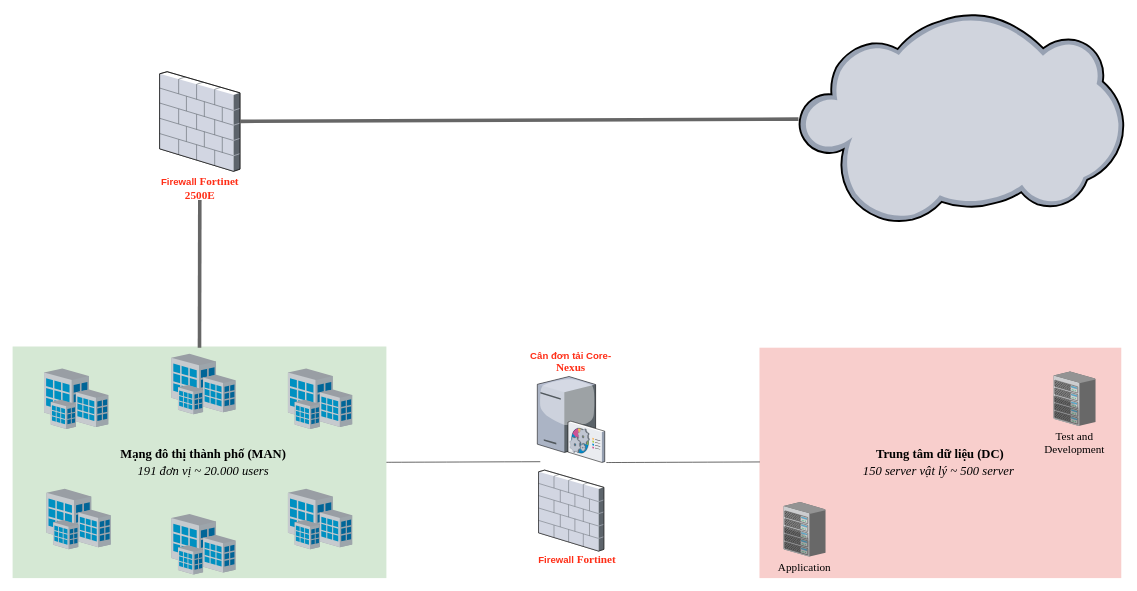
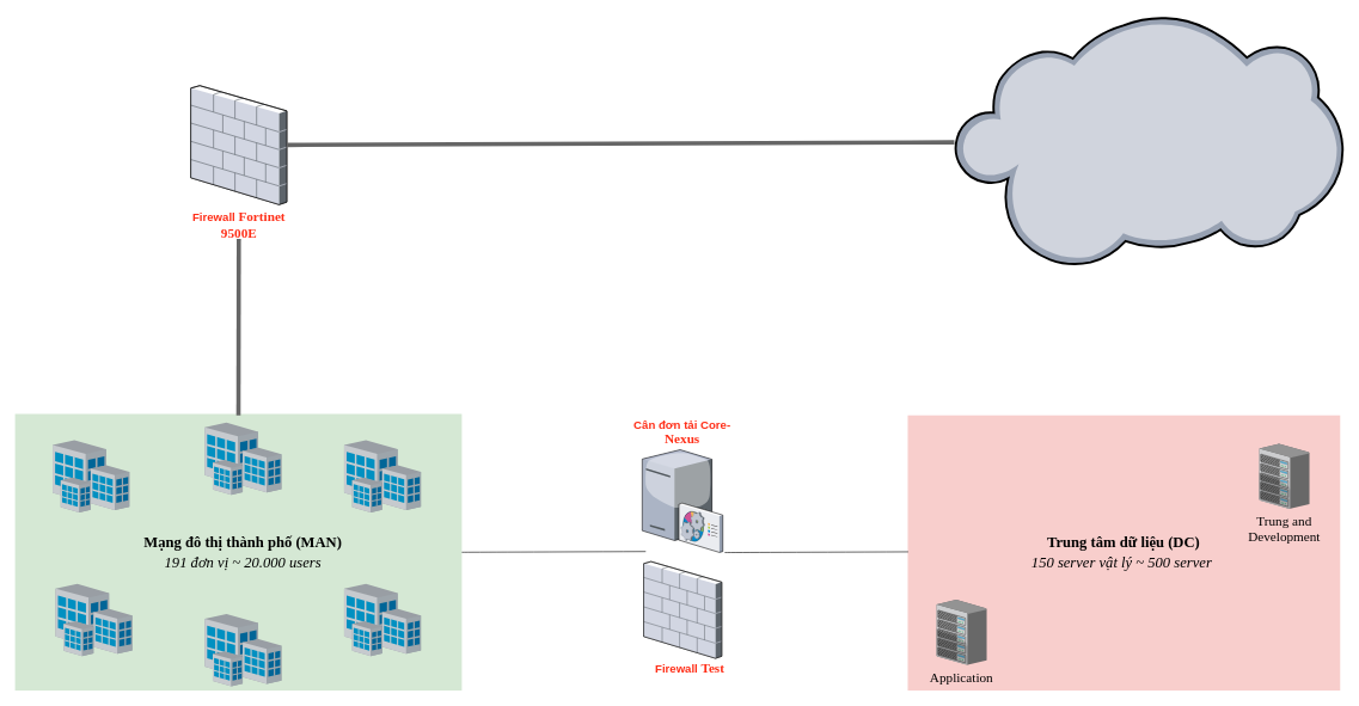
- <mxCell id="16" value="&lt;font color=&quot;#ff2e17&quot;&gt;Firewall&amp;nbsp;&lt;span id=&quot;docs-internal-guid-8ebe34da-7fff-6cad-656f-97937fef2c96&quot;&gt;&lt;span style=&quot;font-size: 14pt; font-family: &amp;quot;Times New Roman&amp;quot;, serif; background-color: transparent; font-variant-numeric: normal; font-variant-east-asian: normal; font-variant-alternates: normal; font-variant-position: normal; vertical-align: baseline; white-space-collapse: preserve;&quot;&gt;Fortinet 2500E&lt;/span&gt;&lt;/span&gt;&lt;/font&gt;" style="text;strokeColor=none;fillColor=none;html=1;align=center;verticalAlign=middle;whiteSpace=wrap;rounded=0;fontSize=16;fontStyle=1" vertex="1" parent="1"><mxGeometry x="263.5" y="299" width="138" height="30" as="geometry" /></mxCell>
+ <mxCell id="16" value="&lt;font color=&quot;#ff2e17&quot;&gt;Firewall&amp;nbsp;&lt;span id=&quot;docs-internal-guid-8ebe34da-7fff-6cad-656f-97937fef2c96&quot;&gt;&lt;span style=&quot;font-size: 14pt; font-family: &amp;quot;Times New Roman&amp;quot;, serif; background-color: transparent; font-variant-numeric: normal; font-variant-east-asian: normal; font-variant-alternates: normal; font-variant-position: normal; vertical-align: baseline; white-space-collapse: preserve;&quot;&gt;Fortinet 9500E&lt;/span&gt;&lt;/span&gt;&lt;/font&gt;" style="text;strokeColor=none;fillColor=none;html=1;align=center;verticalAlign=middle;whiteSpace=wrap;rounded=0;fontSize=16;fontStyle=1" vertex="1" parent="1"><mxGeometry x="263.5" y="299" width="138" height="30" as="geometry" /></mxCell>
- <mxCell id="13" value="&lt;span id=&quot;docs-internal-guid-1cf09a69-7fff-9a33-591f-fb55b128711d&quot;&gt;&lt;span style=&quot;font-size: 14pt; font-family: &amp;quot;Times New Roman&amp;quot;, serif; background-color: transparent; font-variant-numeric: normal; font-variant-east-asian: normal; font-variant-alternates: normal; font-variant-position: normal; vertical-align: baseline; white-space: pre-wrap;&quot;&gt;Test and Development&lt;/span&gt;&lt;/span&gt;" style="verticalLabelPosition=bottom;aspect=fixed;html=1;verticalAlign=top;strokeColor=none;shape=mxgraph.citrix.chassis;fillColor=#66B2FF;gradientColor=#0066CC;fontSize=14;" vertex="1" parent="1"><mxGeometry x="1755.29" y="618.75" width="70.11" height="90.5" as="geometry" /></mxCell>
+ <mxCell id="13" value="&lt;span id=&quot;docs-internal-guid-1cf09a69-7fff-9a33-591f-fb55b128711d&quot;&gt;&lt;span style=&quot;font-size: 14pt; font-family: &amp;quot;Times New Roman&amp;quot;, serif; background-color: transparent; font-variant-numeric: normal; font-variant-east-asian: normal; font-variant-alternates: normal; font-variant-position: normal; vertical-align: baseline; white-space: pre-wrap;&quot;&gt;Trung and Development&lt;/span&gt;&lt;/span&gt;" style="verticalLabelPosition=bottom;aspect=fixed;html=1;verticalAlign=top;strokeColor=none;shape=mxgraph.citrix.chassis;fillColor=#66B2FF;gradientColor=#0066CC;fontSize=14;" vertex="1" parent="1"><mxGeometry x="1755.29" y="618.75" width="70.11" height="90.5" as="geometry" /></mxCell>
- <mxCell id="19" value="&lt;font color=&quot;#ff2e17&quot;&gt;Firewall&amp;nbsp;&lt;span id=&quot;docs-internal-guid-8ebe34da-7fff-6cad-656f-97937fef2c96&quot;&gt;&lt;span style=&quot;font-size: 14pt; font-family: &amp;quot;Times New Roman&amp;quot;, serif; background-color: transparent; font-variant-numeric: normal; font-variant-east-asian: normal; font-variant-alternates: normal; font-variant-position: normal; vertical-align: baseline; white-space-collapse: preserve;&quot;&gt;Fortinet &lt;/span&gt;&lt;/span&gt;&lt;/font&gt;" style="text;strokeColor=none;fillColor=none;html=1;align=center;verticalAlign=middle;whiteSpace=wrap;rounded=0;fontSize=16;fontStyle=1" vertex="1" parent="1"><mxGeometry x="895" y="918" width="138" height="30" as="geometry" /></mxCell>
+ <mxCell id="19" value="&lt;font color=&quot;#ff2e17&quot;&gt;Firewall&amp;nbsp;&lt;span id=&quot;docs-internal-guid-8ebe34da-7fff-6cad-656f-97937fef2c96&quot;&gt;&lt;span style=&quot;font-size: 14pt; font-family: &amp;quot;Times New Roman&amp;quot;, serif; background-color: transparent; font-variant-numeric: normal; font-variant-east-asian: normal; font-variant-alternates: normal; font-variant-position: normal; vertical-align: baseline; white-space-collapse: preserve;&quot;&gt;Test &lt;/span&gt;&lt;/span&gt;&lt;/font&gt;" style="text;strokeColor=none;fillColor=none;html=1;align=center;verticalAlign=middle;whiteSpace=wrap;rounded=0;fontSize=16;fontStyle=1" vertex="1" parent="1"><mxGeometry x="895" y="918" width="138" height="30" as="geometry" /></mxCell>
